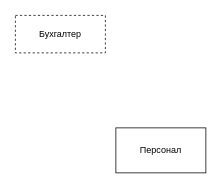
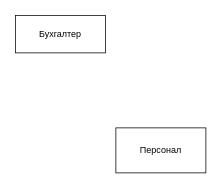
- <mxCell id="3" value="Бухгалтер" style="whiteSpace=wrap;html=1;dashed=1;" vertex="1" parent="1"><mxGeometry x="20" y="20" width="120" height="50" as="geometry" /></mxCell>
+ <mxCell id="3" value="Бухгалтер" style="whiteSpace=wrap;html=1;" vertex="1" parent="1"><mxGeometry x="20" y="20" width="120" height="50" as="geometry" /></mxCell>
